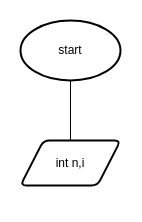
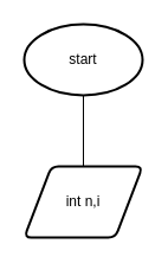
- <mxCell id="4" value="int n,i" style="shape=parallelogram;html=1;strokeWidth=2;perimeter=parallelogramPerimeter;whiteSpace=wrap;rounded=1;arcSize=12;size=0.23;" vertex="1" parent="1"><mxGeometry x="20" y="140" width="100" height="45" as="geometry" /></mxCell>
+ <mxCell id="4" value="int n,i" style="shape=parallelogram;html=1;strokeWidth=2;perimeter=parallelogramPerimeter;whiteSpace=wrap;rounded=1;arcSize=12;size=0.23;" vertex="1" parent="1"><mxGeometry x="20" y="140" width="100" height="60" as="geometry" /></mxCell>
